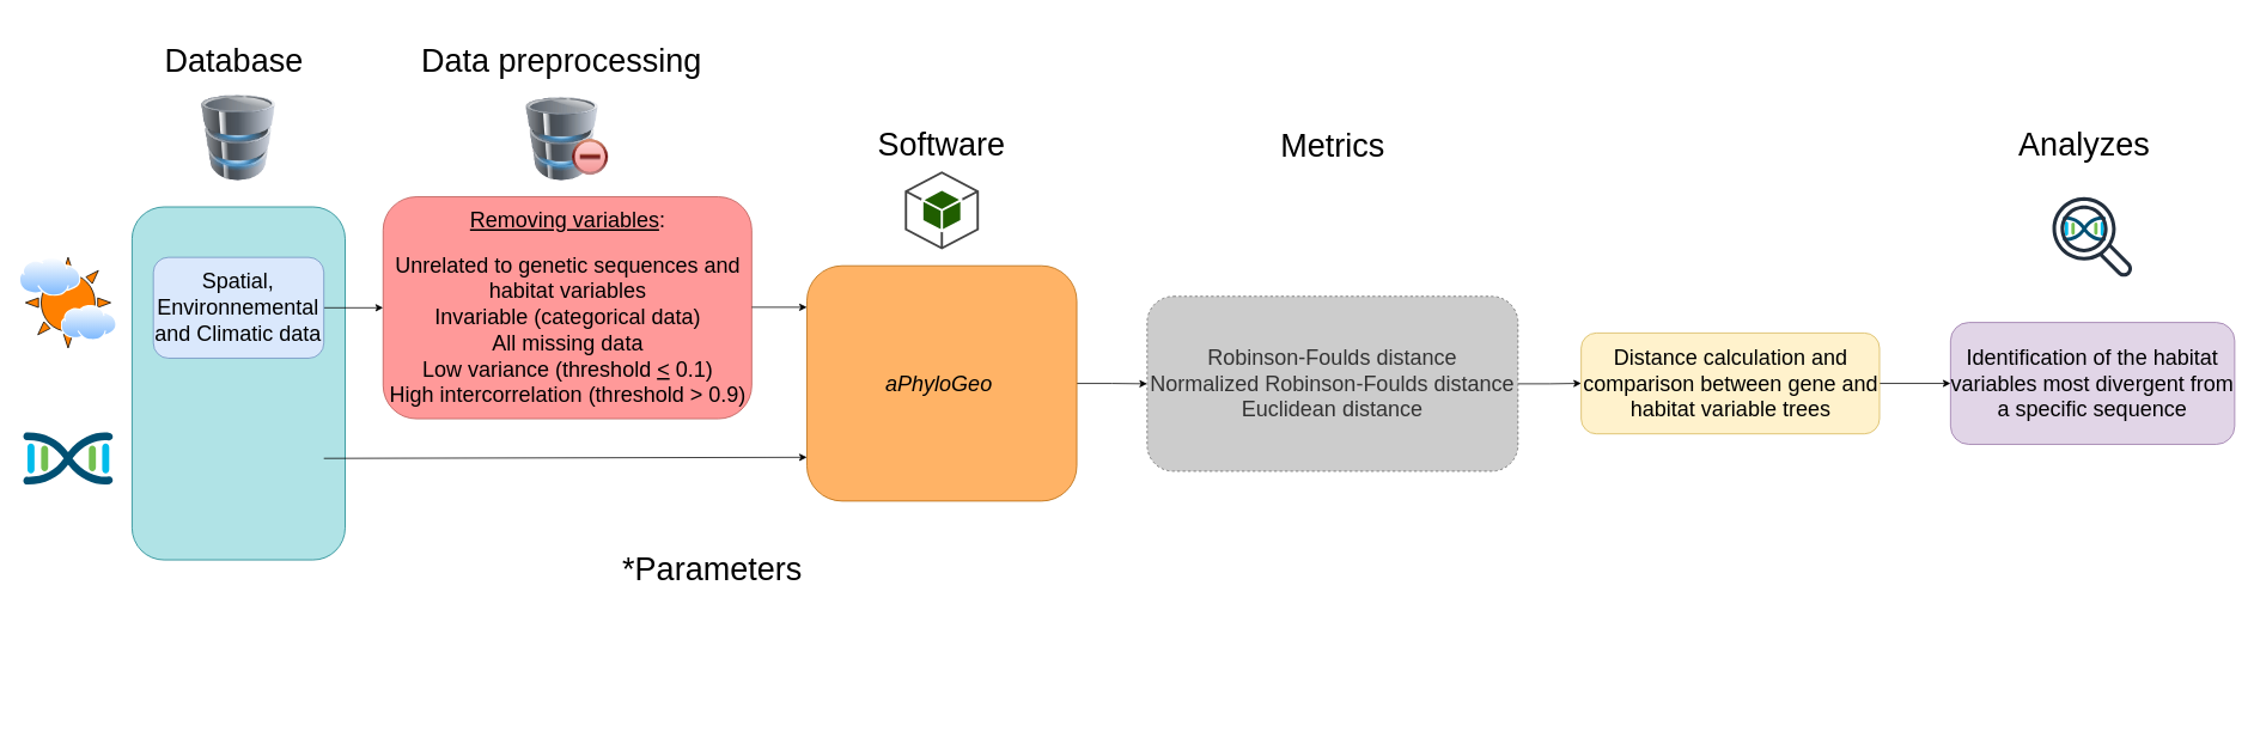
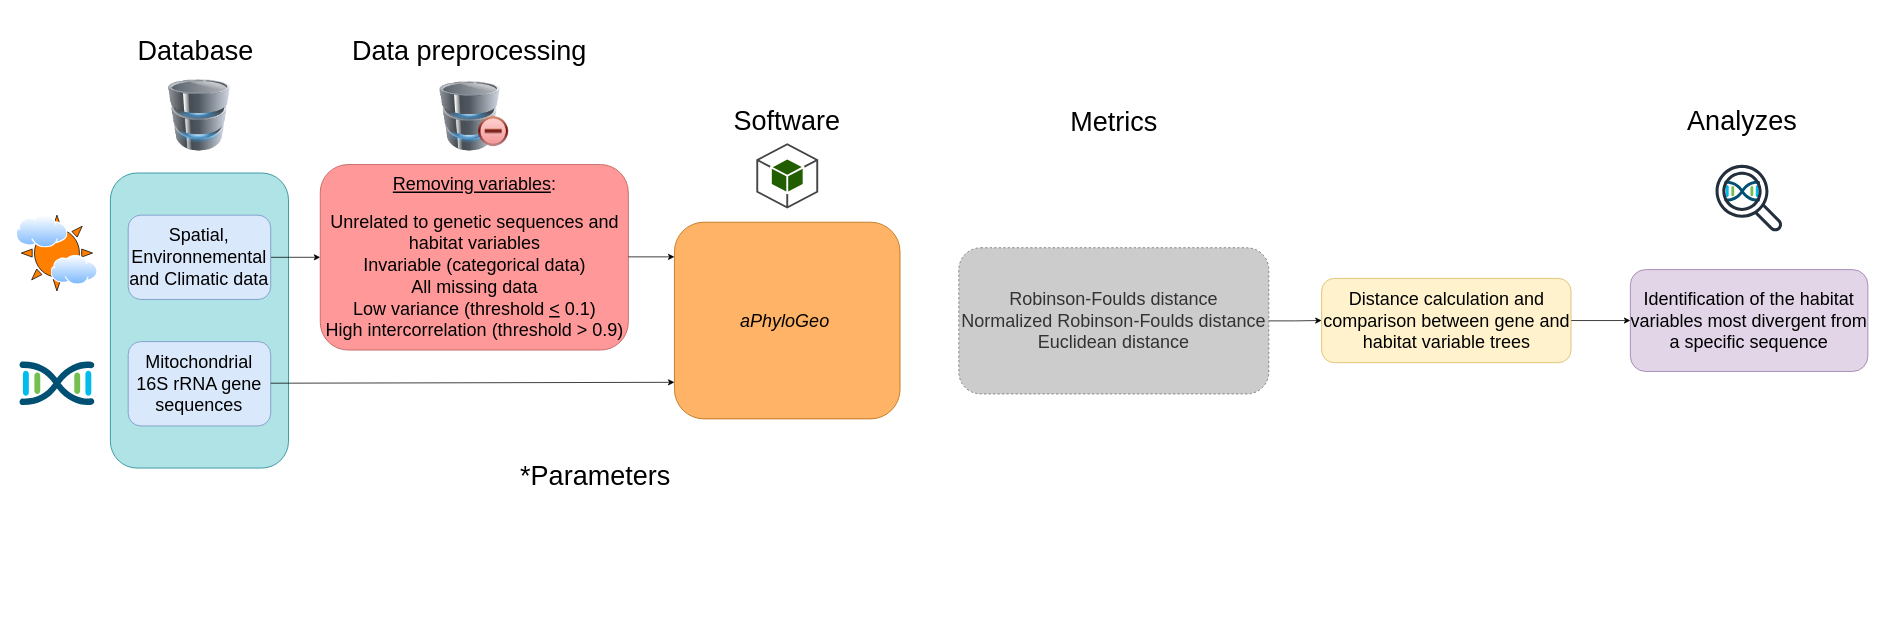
- <mxCell id="8" value="" style="edgeStyle=orthogonalEdgeStyle;rounded=0;orthogonalLoop=1;jettySize=auto;html=1;" parent="2" source="9" target="21" edge="1"><mxGeometry relative="1" as="geometry" /></mxCell>
+ <mxCell id="6" value="&lt;font style=&quot;font-size: 24px;&quot;&gt;Mitochondrial 16S rRNA gene sequences&lt;/font&gt;" style="rounded=1;whiteSpace=wrap;html=1;fillColor=#dae8fc;strokeColor=#6c8ebf;" parent="2" vertex="1"><mxGeometry x="150.417" y="434.656" width="190.0" height="112.413" as="geometry" /></mxCell>
